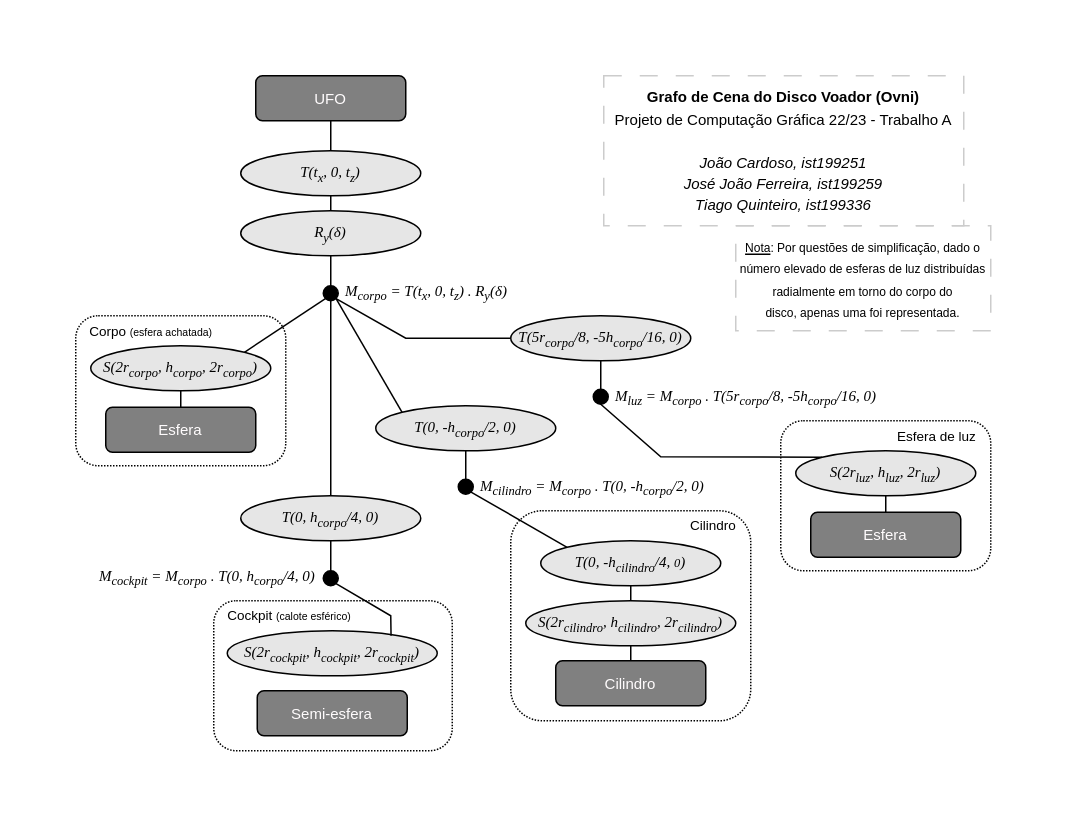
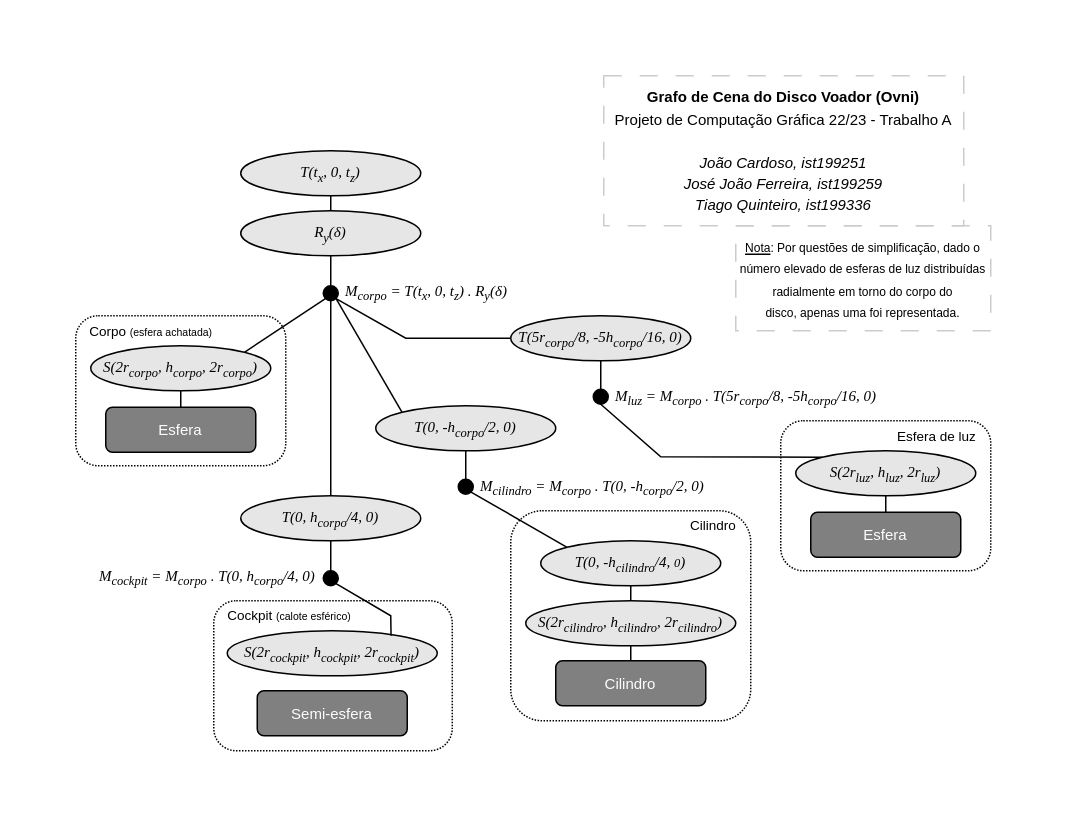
- <mxCell id="4" value="&lt;font color=&quot;#fffcfd&quot;&gt;&lt;span style=&quot;font-size: 10px;&quot;&gt;UFO&lt;/span&gt;&lt;/font&gt;" style="rounded=1;whiteSpace=wrap;html=1;fontSize=12;glass=0;strokeWidth=1;shadow=0;fillColor=#808080;" parent="1" vertex="1"><mxGeometry x="170" y="50" width="100" height="30" as="geometry" /></mxCell>
- <mxCell id="5" value="" style="endArrow=none;html=1;rounded=0;entryX=0.5;entryY=1;entryDx=0;entryDy=0;exitX=0.5;exitY=0;exitDx=0;exitDy=0;" parent="1" source="6" target="4" edge="1"><mxGeometry width="50" height="50" relative="1" as="geometry"><mxPoint x="230" y="130" as="sourcePoint" /><mxPoint x="290" y="120" as="targetPoint" /></mxGeometry></mxCell>
